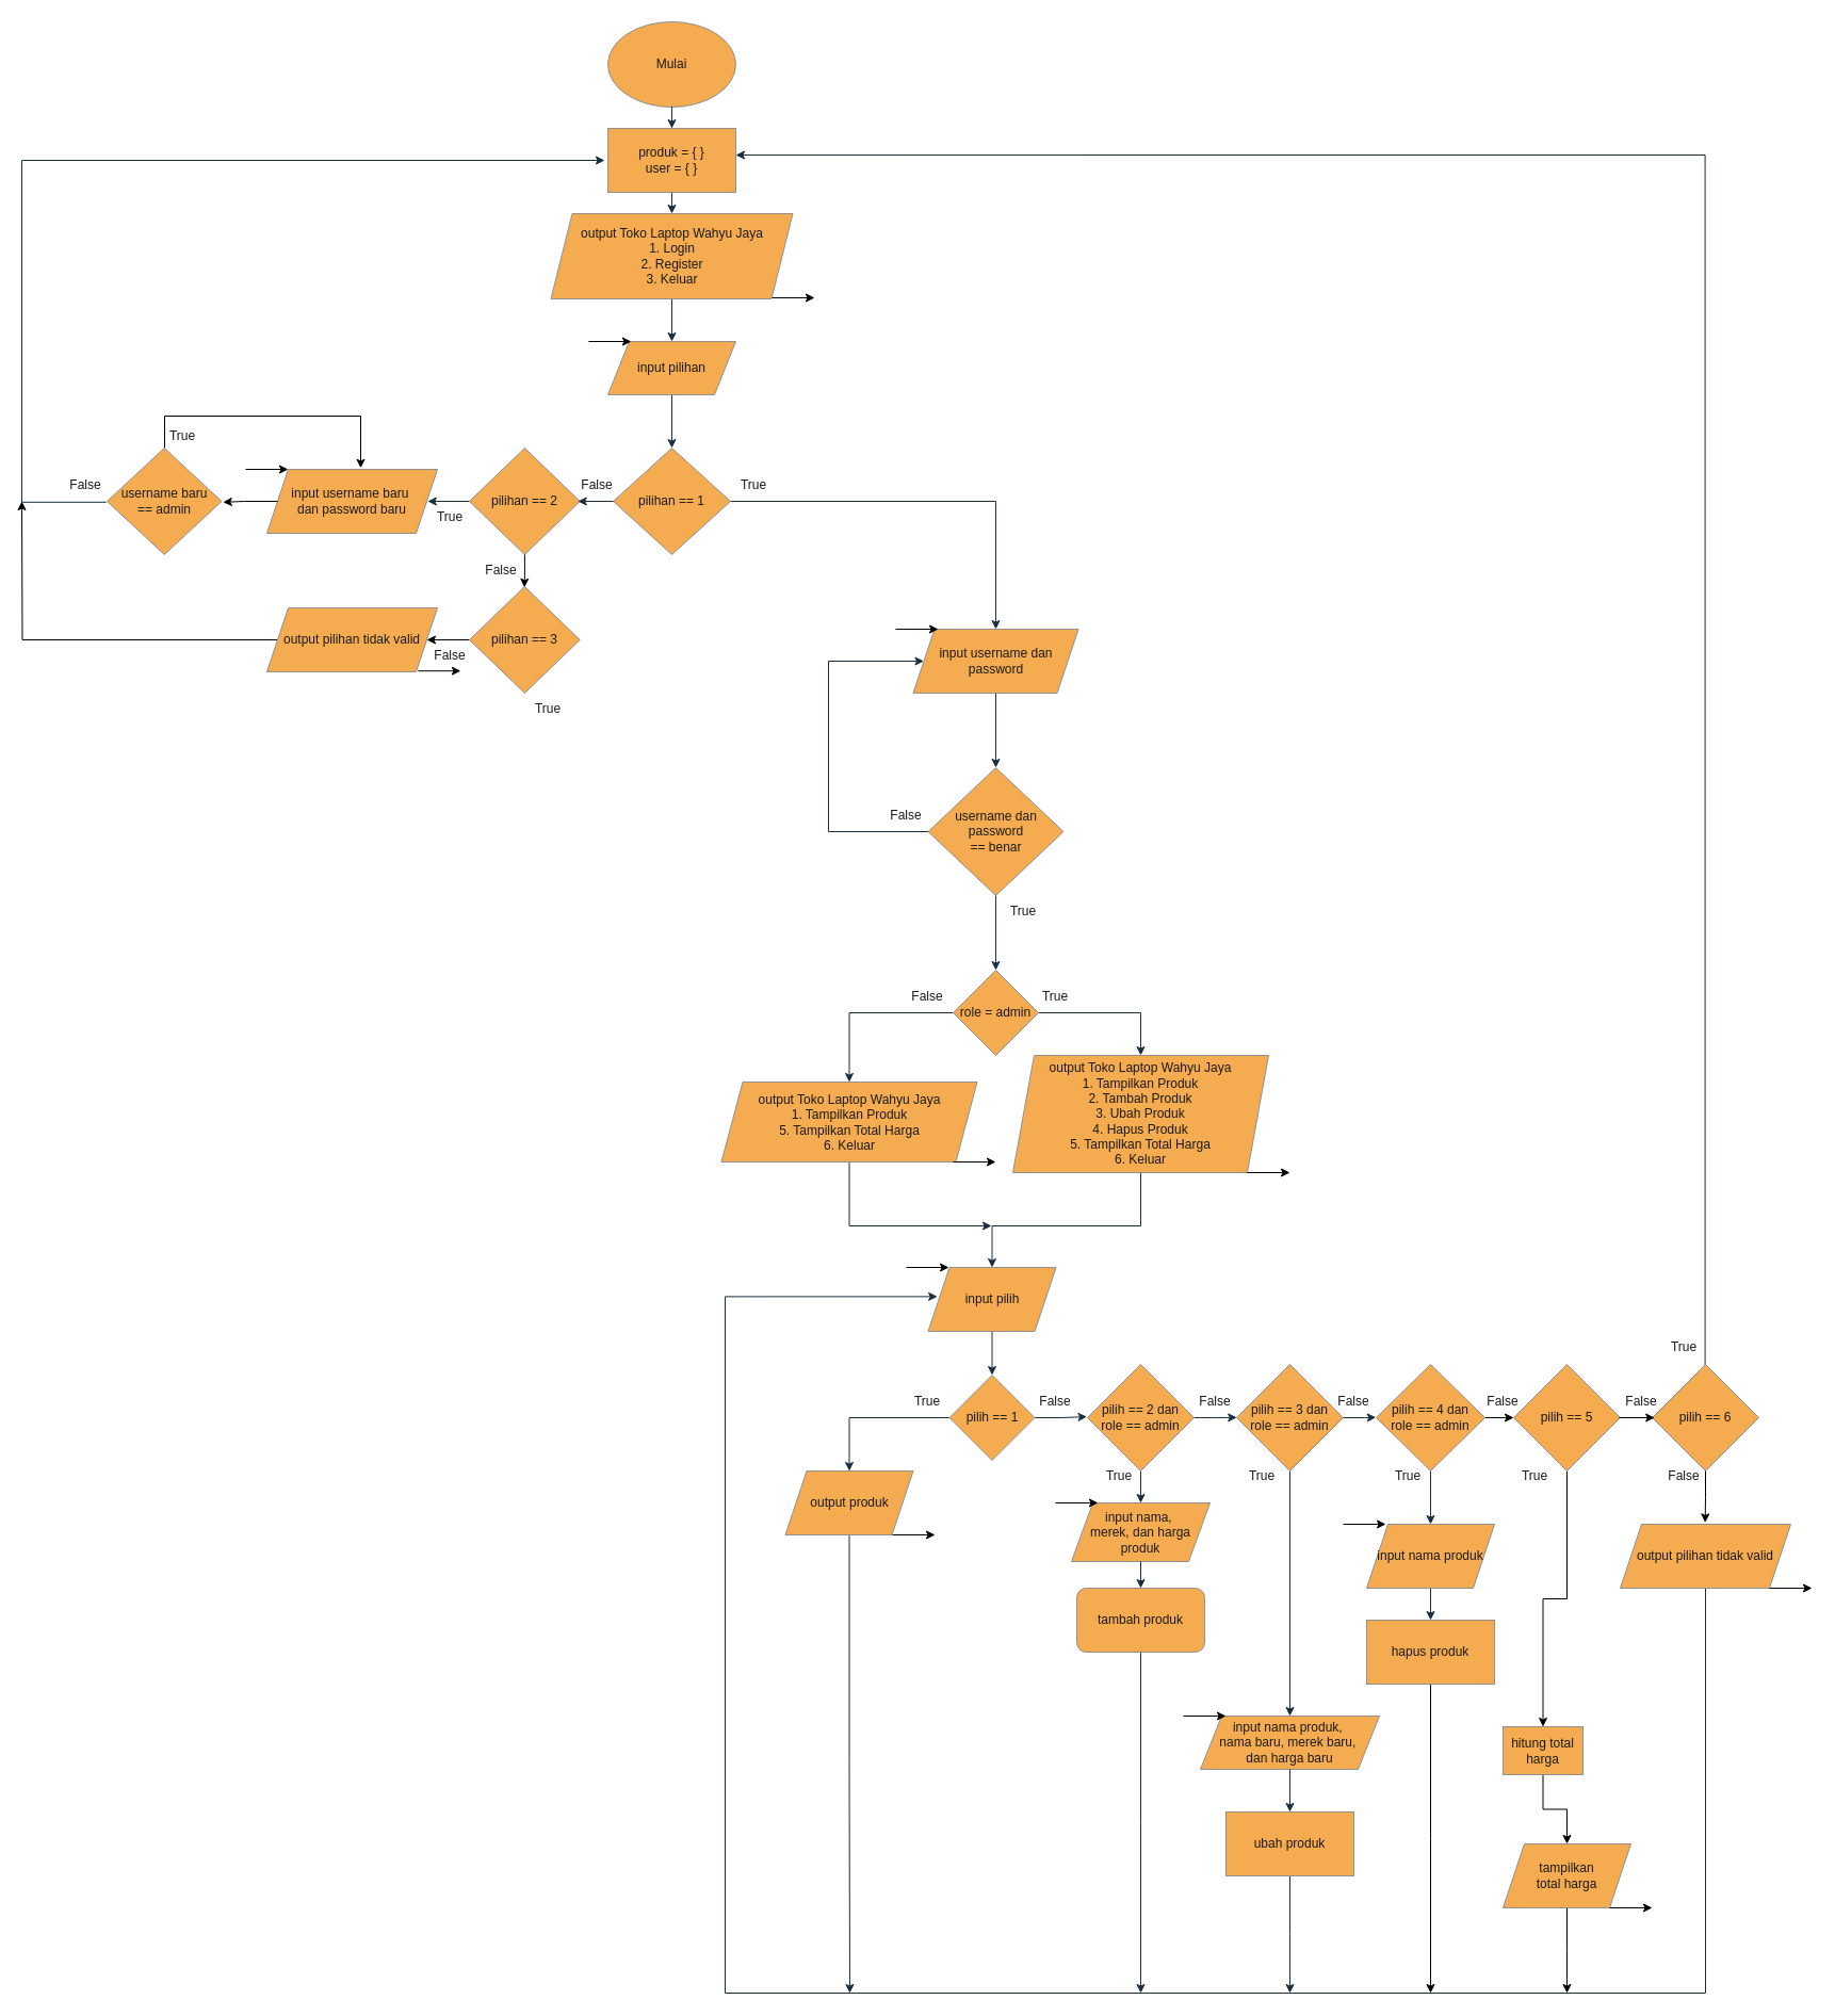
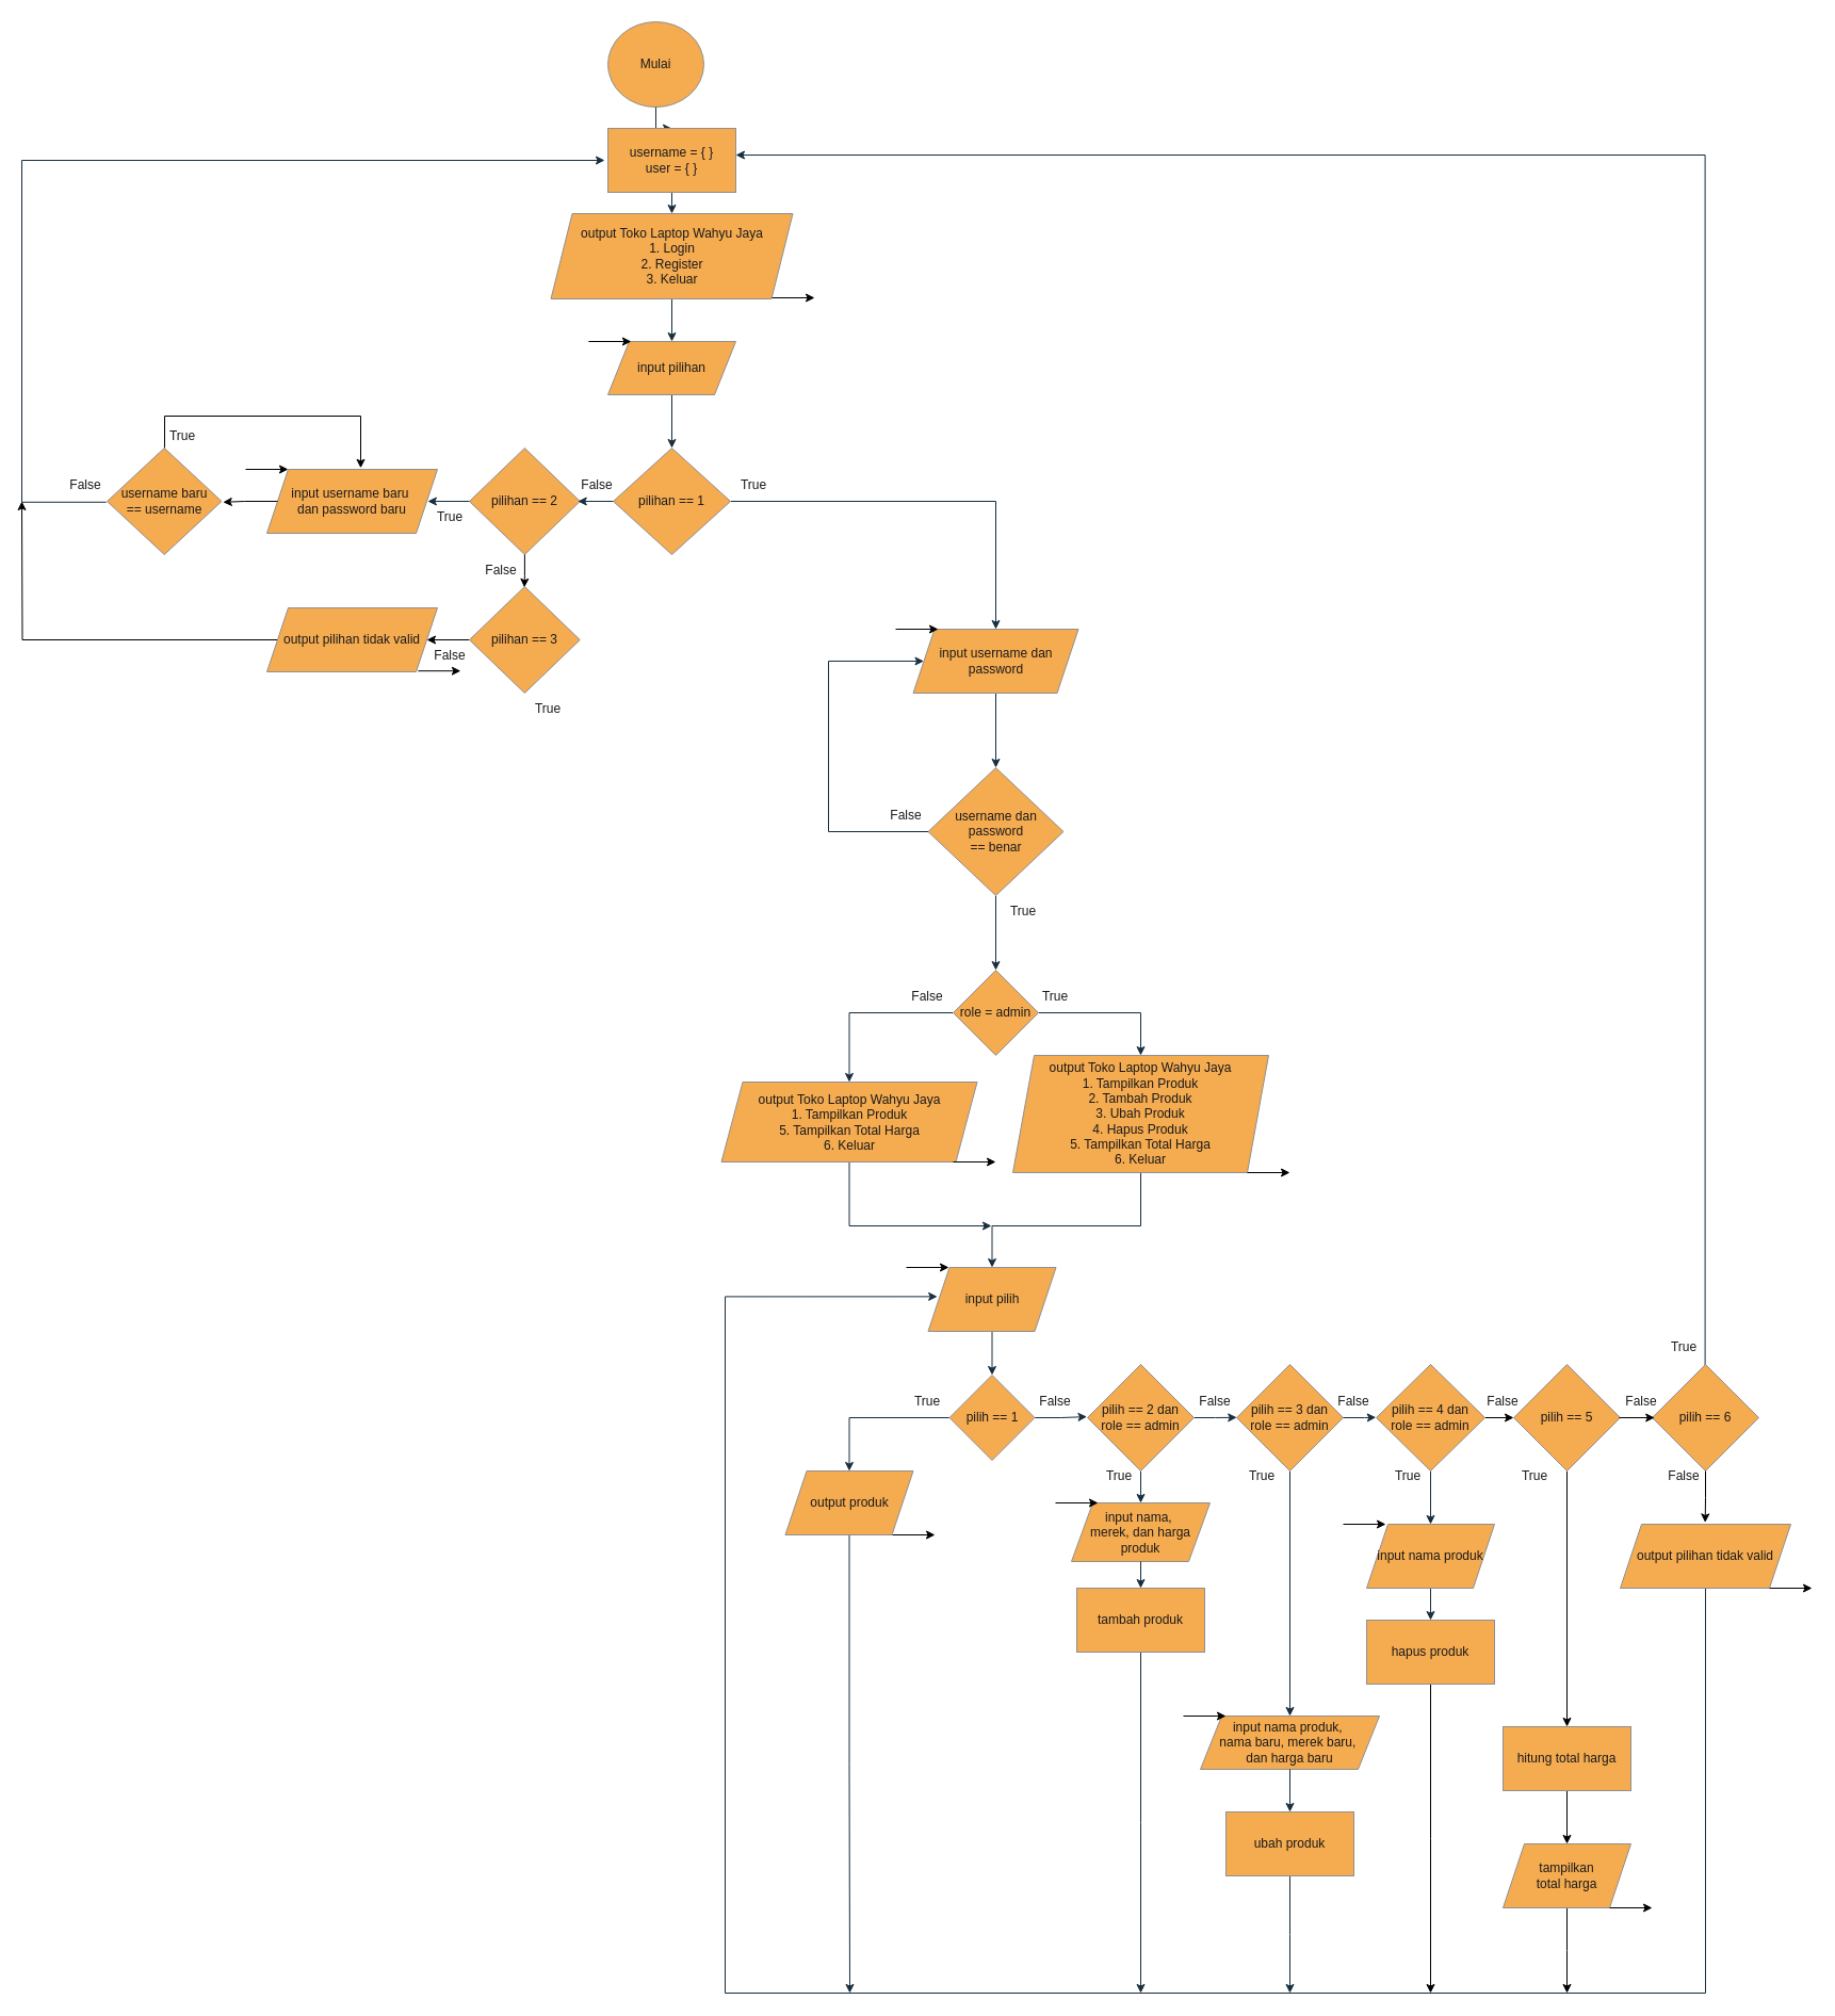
- <mxCell id="3" value="Mulai" style="ellipse;whiteSpace=wrap;html=1;labelBackgroundColor=none;fillColor=#F5AB50;strokeColor=#909090;fontColor=#1A1A1A;" parent="1" vertex="1"><mxGeometry x="570" y="20" width="120" height="80" as="geometry" /></mxCell>
+ <mxCell id="3" value="Mulai" style="ellipse;whiteSpace=wrap;html=1;labelBackgroundColor=none;fillColor=#F5AB50;strokeColor=#909090;fontColor=#1A1A1A;" parent="1" vertex="1"><mxGeometry x="570" y="20" width="90" height="80" as="geometry" /></mxCell>
- <mxCell id="73" value="produk = { }&lt;div&gt;&lt;span style=&quot;background-color: initial;&quot;&gt;user = { }&lt;/span&gt;&lt;/div&gt;" style="rounded=0;whiteSpace=wrap;html=1;strokeColor=#909090;fontColor=#1A1A1A;fillColor=#F5AB50;" parent="1" vertex="1"><mxGeometry x="570" y="120" width="120" height="60" as="geometry" /></mxCell>
+ <mxCell id="73" value="username = { }&lt;div&gt;&lt;span style=&quot;background-color: initial;&quot;&gt;user = { }&lt;/span&gt;&lt;/div&gt;" style="rounded=0;whiteSpace=wrap;html=1;strokeColor=#909090;fontColor=#1A1A1A;fillColor=#F5AB50;" parent="1" vertex="1"><mxGeometry x="570" y="120" width="120" height="60" as="geometry" /></mxCell>
- <mxCell id="25" value="username baru ==&amp;nbsp;&lt;span style=&quot;background-color: initial;&quot;&gt;admin&lt;/span&gt;" style="rhombus;whiteSpace=wrap;html=1;labelBackgroundColor=none;fillColor=#F5AB50;strokeColor=#909090;fontColor=#1A1A1A;" parent="1" vertex="1"><mxGeometry x="100" y="420" width="107.5" height="100" as="geometry" /></mxCell>
+ <mxCell id="25" value="username baru ==&amp;nbsp;&lt;span style=&quot;background-color: initial;&quot;&gt;username&lt;/span&gt;" style="rhombus;whiteSpace=wrap;html=1;labelBackgroundColor=none;fillColor=#F5AB50;strokeColor=#909090;fontColor=#1A1A1A;" parent="1" vertex="1"><mxGeometry x="100" y="420" width="107.5" height="100" as="geometry" /></mxCell>
- <mxCell id="71" value="tambah produk" style="whiteSpace=wrap;html=1;labelBackgroundColor=none;fillColor=#F5AB50;strokeColor=#909090;fontColor=#1A1A1A;rounded=1;" parent="1" vertex="1"><mxGeometry x="1010" y="1490" width="120" height="60" as="geometry" /></mxCell>
+ <mxCell id="71" value="tambah produk" style="rounded=0;whiteSpace=wrap;html=1;labelBackgroundColor=none;fillColor=#F5AB50;strokeColor=#909090;fontColor=#1A1A1A;" parent="1" vertex="1"><mxGeometry x="1010" y="1490" width="120" height="60" as="geometry" /></mxCell>
- <mxCell id="81" value="hitung total harga" style="whiteSpace=wrap;html=1;fillColor=#F5AB50;strokeColor=#909090;fontColor=#1A1A1A;labelBackgroundColor=none;" parent="1" vertex="1"><mxGeometry x="1410" y="1620" width="75" height="45" as="geometry" /></mxCell>
+ <mxCell id="81" value="hitung total harga" style="whiteSpace=wrap;html=1;fillColor=#F5AB50;strokeColor=#909090;fontColor=#1A1A1A;labelBackgroundColor=none;" parent="1" vertex="1"><mxGeometry x="1410" y="1620" width="120" height="60" as="geometry" /></mxCell>
